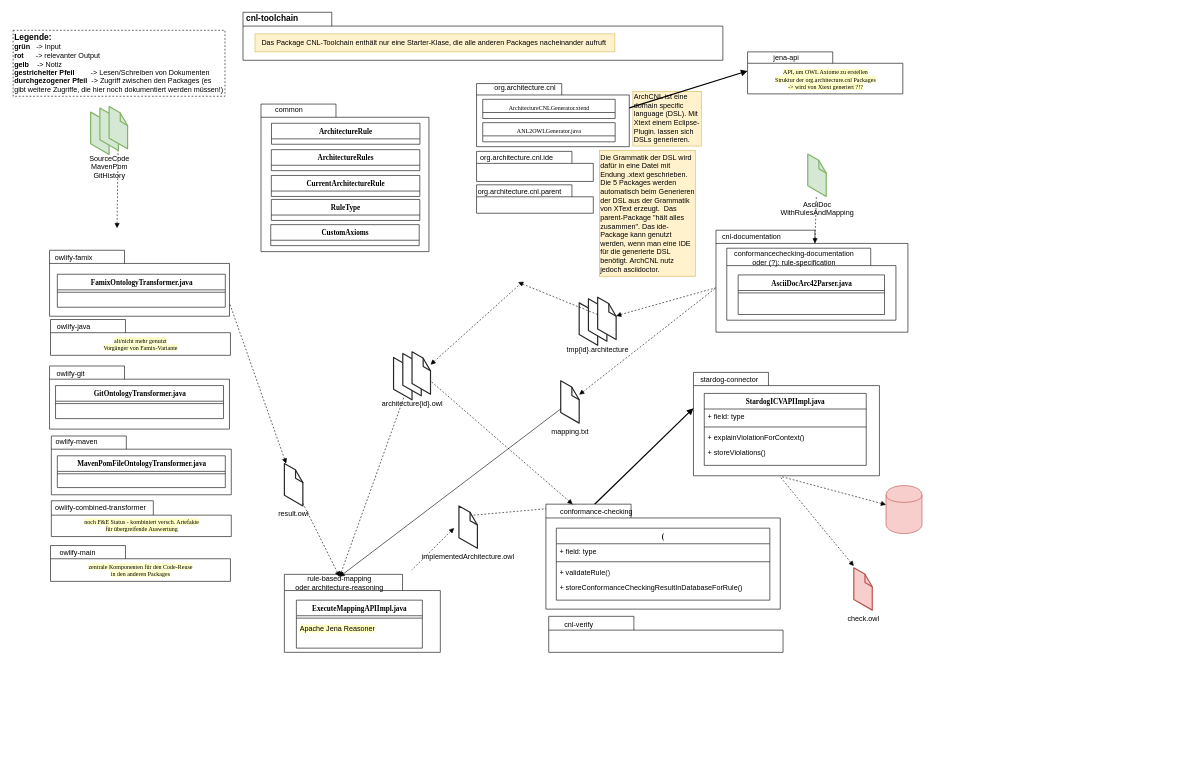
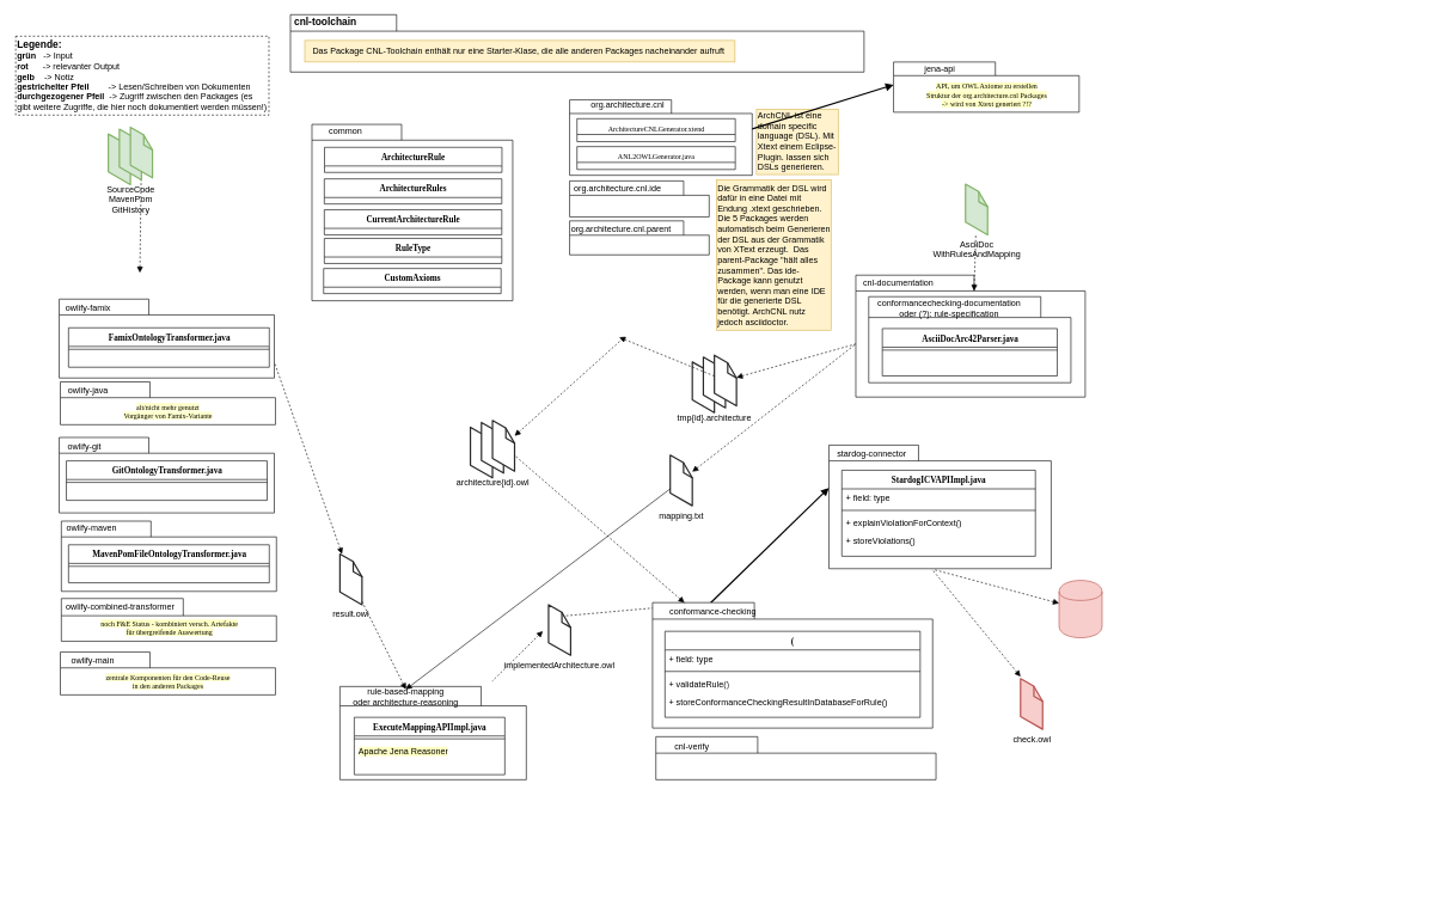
- <mxCell id="77" value="" style="endArrow=none;dashed=1;html=1;startArrow=block;startFill=1;exitX=0.5;exitY=0;exitDx=0;exitDy=0;" parent="1" source="8" target="45" edge="1"><mxGeometry width="50" height="50" relative="1" as="geometry"><mxPoint x="578" y="929" as="sourcePoint" /><mxPoint x="565" y="744" as="targetPoint" /></mxGeometry></mxCell>
